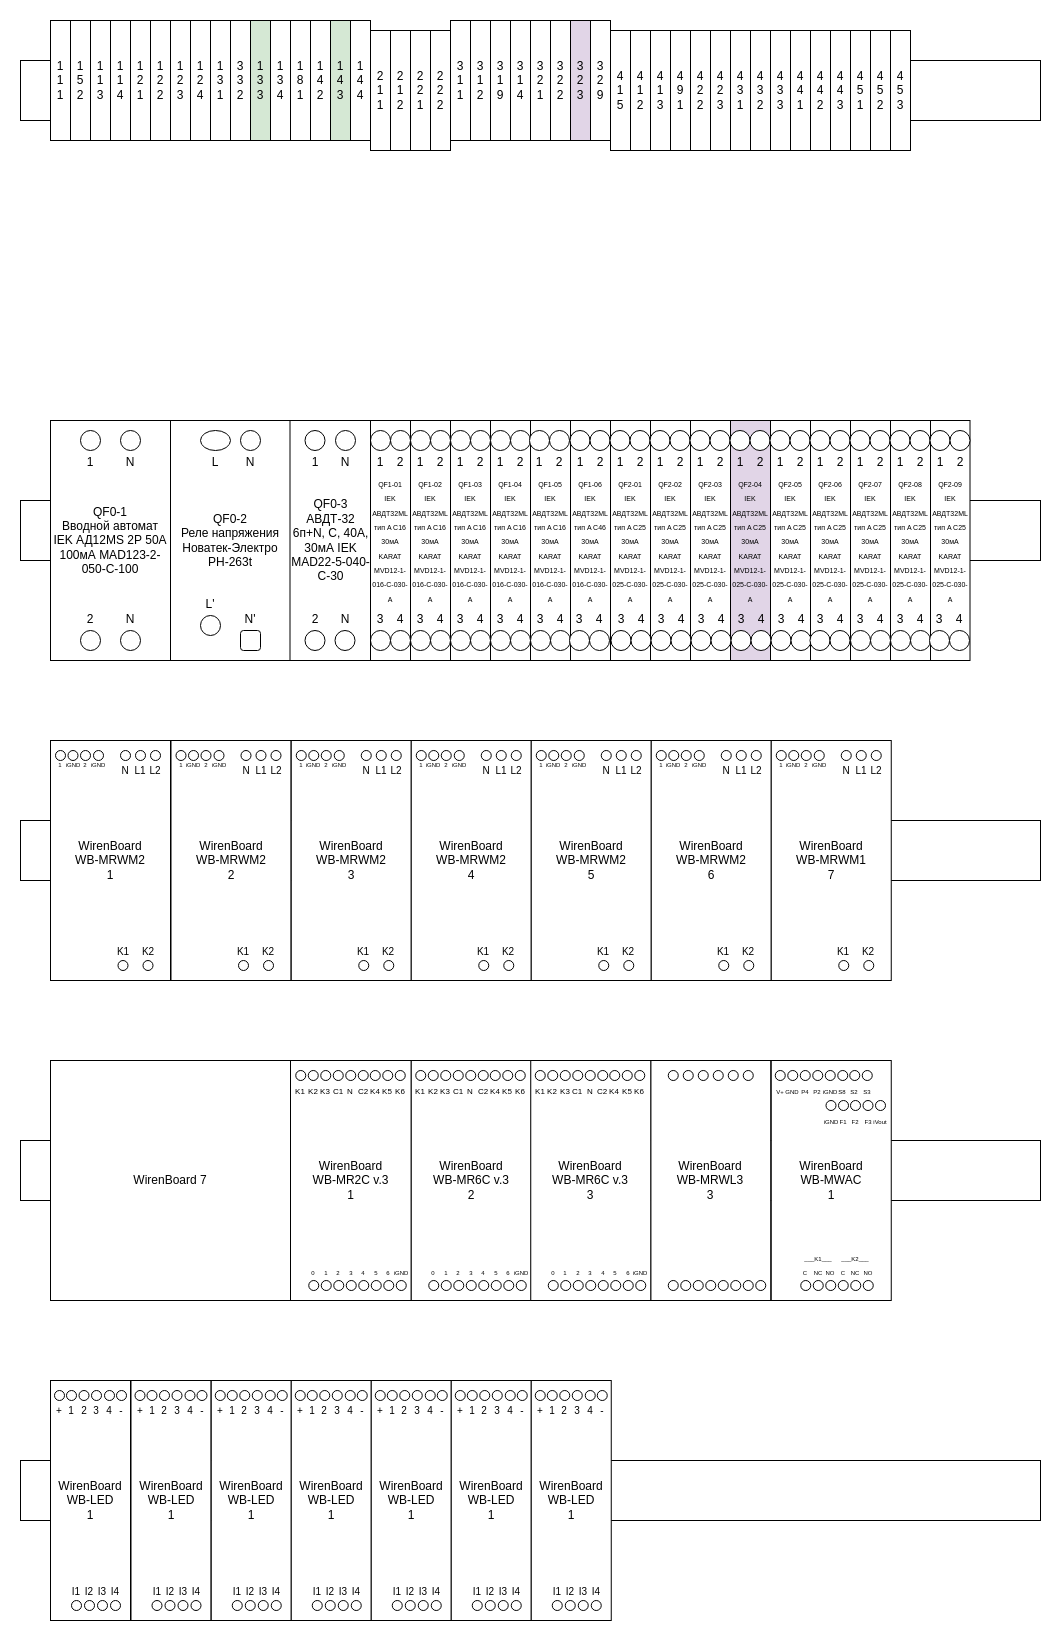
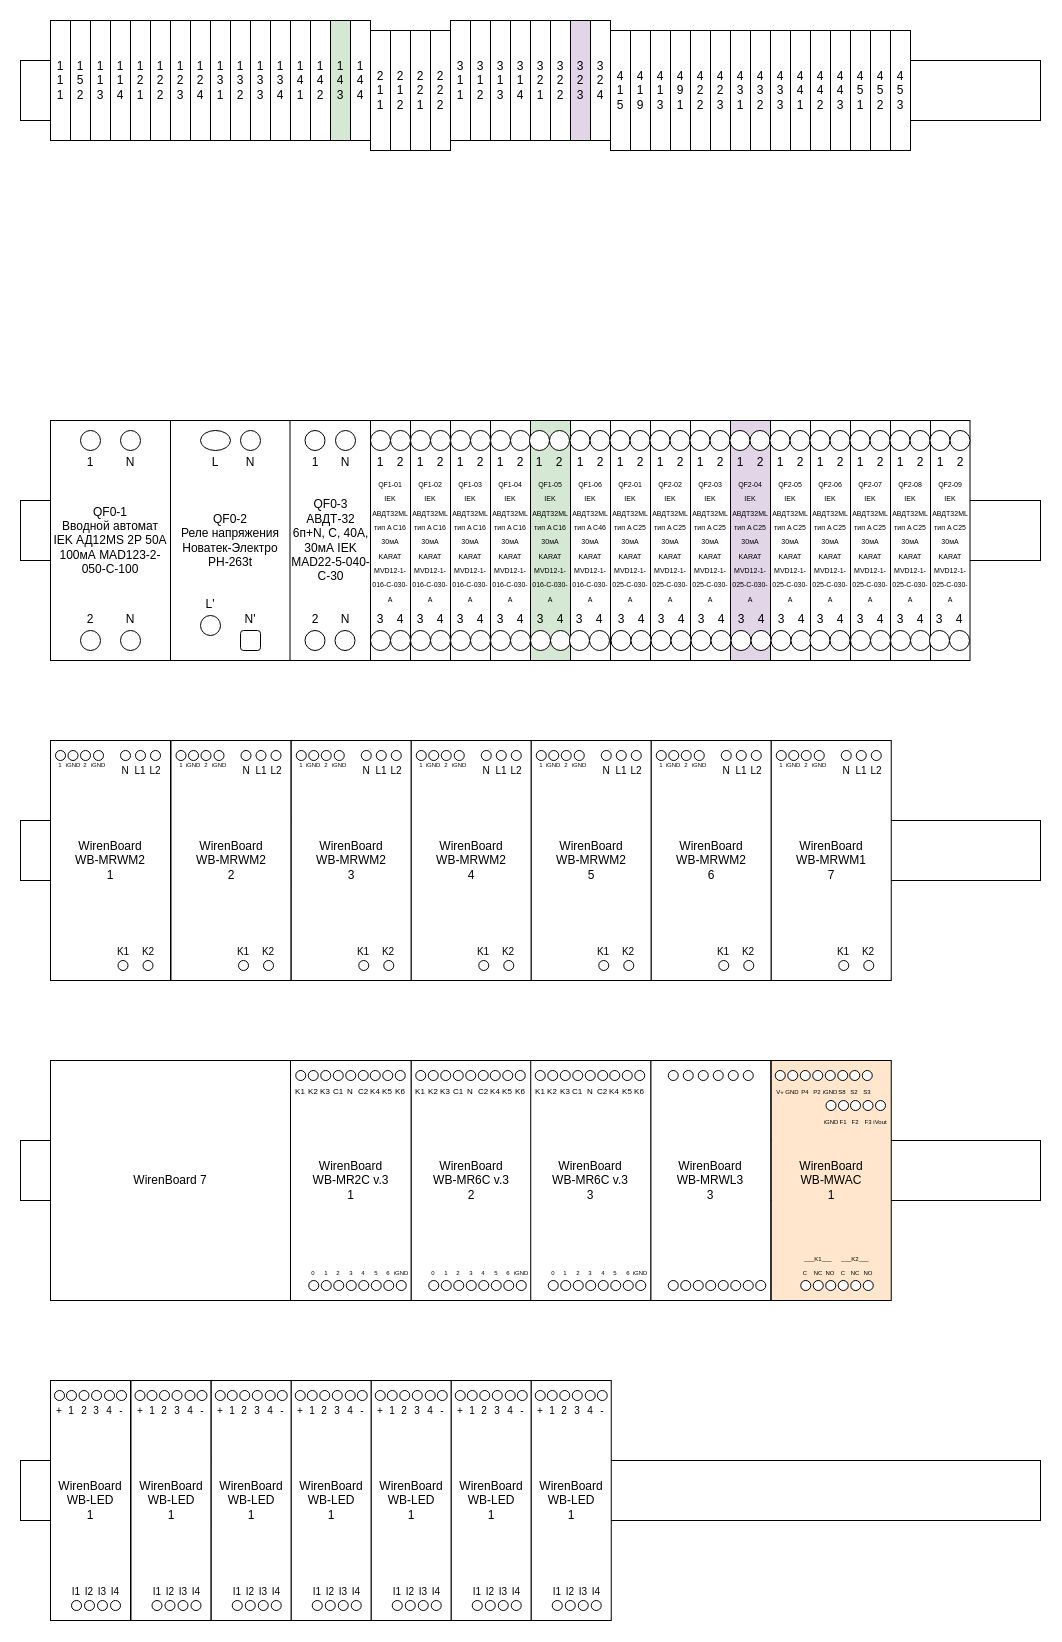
- <mxCell id="19" value="3&lt;br&gt;3&lt;br&gt;2" style="rounded=0;whiteSpace=wrap;html=1;" parent="1" vertex="1"><mxGeometry x="230" y="20" width="20" height="120" as="geometry" /></mxCell>
+ <mxCell id="19" value="1&lt;br&gt;3&lt;br&gt;2" style="rounded=0;whiteSpace=wrap;html=1;" parent="1" vertex="1"><mxGeometry x="230" y="20" width="20" height="120" as="geometry" /></mxCell>
- <mxCell id="20" value="1&lt;br&gt;3&lt;br&gt;3" style="rounded=0;whiteSpace=wrap;html=1;fillColor=#d5e8d4;" parent="1" vertex="1"><mxGeometry x="250" y="20" width="20" height="120" as="geometry" /></mxCell>
+ <mxCell id="20" value="1&lt;br&gt;3&lt;br&gt;3" style="rounded=0;whiteSpace=wrap;html=1;" parent="1" vertex="1"><mxGeometry x="250" y="20" width="20" height="120" as="geometry" /></mxCell>
- <mxCell id="22" value="1&lt;br&gt;8&lt;br&gt;1" style="rounded=0;whiteSpace=wrap;html=1;" parent="1" vertex="1"><mxGeometry x="290" y="20" width="20" height="120" as="geometry" /></mxCell>
+ <mxCell id="22" value="1&lt;br&gt;4&lt;br&gt;1" style="rounded=0;whiteSpace=wrap;html=1;" parent="1" vertex="1"><mxGeometry x="290" y="20" width="20" height="120" as="geometry" /></mxCell>
- <mxCell id="32" value="3&lt;br&gt;1&lt;br&gt;9" style="rounded=0;whiteSpace=wrap;html=1;" parent="1" vertex="1"><mxGeometry x="490" y="20" width="20" height="120" as="geometry" /></mxCell>
+ <mxCell id="32" value="3&lt;br&gt;1&lt;br&gt;3" style="rounded=0;whiteSpace=wrap;html=1;" parent="1" vertex="1"><mxGeometry x="490" y="20" width="20" height="120" as="geometry" /></mxCell>
- <mxCell id="37" value="3&lt;br&gt;2&lt;br&gt;9" style="rounded=0;whiteSpace=wrap;html=1;" parent="1" vertex="1"><mxGeometry x="590" y="20" width="20" height="120" as="geometry" /></mxCell>
+ <mxCell id="37" value="3&lt;br&gt;2&lt;br&gt;4" style="rounded=0;whiteSpace=wrap;html=1;" parent="1" vertex="1"><mxGeometry x="590" y="20" width="20" height="120" as="geometry" /></mxCell>
- <mxCell id="39" value="4&lt;br&gt;1&lt;br&gt;2" style="rounded=0;whiteSpace=wrap;html=1;" parent="1" vertex="1"><mxGeometry x="630" y="30" width="20" height="120" as="geometry" /></mxCell>
+ <mxCell id="39" value="4&lt;br&gt;1&lt;br&gt;9" style="rounded=0;whiteSpace=wrap;html=1;" parent="1" vertex="1"><mxGeometry x="630" y="30" width="20" height="120" as="geometry" /></mxCell>
- <mxCell id="72" value="&lt;div&gt;&lt;font style=&quot;font-size: 7px;&quot;&gt;QF1-05&lt;/font&gt;&lt;/div&gt;&lt;div&gt;&lt;font style=&quot;font-size: 7px;&quot;&gt;IEK АВДТ32ML тип A С16 30мА KARAT MVD12-1-016-C-030-A&lt;/font&gt;&lt;/div&gt;" style="rounded=0;whiteSpace=wrap;html=1;" parent="1" vertex="1"><mxGeometry x="530" y="420" width="40" height="240" as="geometry" /></mxCell>
+ <mxCell id="72" value="&lt;div&gt;&lt;font style=&quot;font-size: 7px;&quot;&gt;QF1-05&lt;/font&gt;&lt;/div&gt;&lt;div&gt;&lt;font style=&quot;font-size: 7px;&quot;&gt;IEK АВДТ32ML тип A С16 30мА KARAT MVD12-1-016-C-030-A&lt;/font&gt;&lt;/div&gt;" style="rounded=0;whiteSpace=wrap;html=1;fillColor=#d5e8d4;" parent="1" vertex="1"><mxGeometry x="530" y="420" width="40" height="240" as="geometry" /></mxCell>
- <mxCell id="165" value="WirenBoard&lt;br&gt;WB-MWAC&lt;br&gt;1" style="rounded=0;whiteSpace=wrap;html=1;" vertex="1" parent="1"><mxGeometry x="770.75" y="1060" width="120" height="240" as="geometry" /></mxCell>
+ <mxCell id="165" value="WirenBoard&lt;br&gt;WB-MWAC&lt;br&gt;1" style="rounded=0;whiteSpace=wrap;html=1;fillColor=#ffe6cc;" vertex="1" parent="1"><mxGeometry x="770.75" y="1060" width="120" height="240" as="geometry" /></mxCell>
